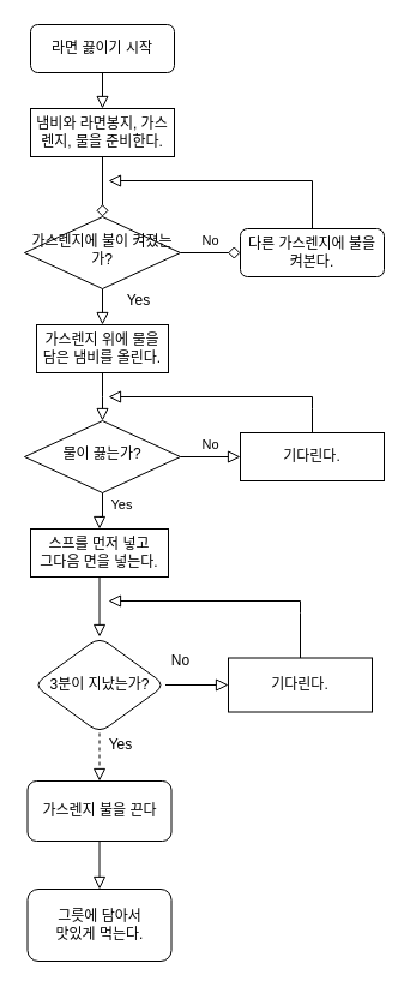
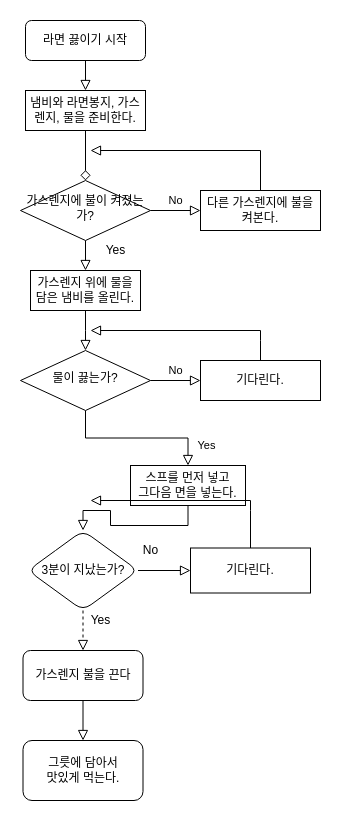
- <mxCell id="4" value="No" style="edgeStyle=orthogonalEdgeStyle;rounded=0;html=1;jettySize=auto;orthogonalLoop=1;fontSize=11;endArrow=diamond;endFill=0;endSize=8;strokeWidth=1;shadow=0;labelBackgroundColor=none;" parent="1" source="6" target="8" edge="1"><mxGeometry y="10" relative="1" as="geometry"><mxPoint as="offset" /></mxGeometry></mxCell>
+ <mxCell id="4" value="No" style="edgeStyle=orthogonalEdgeStyle;rounded=0;html=1;jettySize=auto;orthogonalLoop=1;fontSize=11;endArrow=block;endFill=0;endSize=8;strokeWidth=1;shadow=0;labelBackgroundColor=none;" parent="1" source="6" target="8" edge="1"><mxGeometry y="10" relative="1" as="geometry"><mxPoint as="offset" /></mxGeometry></mxCell>
- <mxCell id="8" value="다른 가스렌지에 불을 켜본다." style="whiteSpace=wrap;html=1;fontSize=12;glass=0;strokeWidth=1;shadow=0;rounded=1;" parent="1" vertex="1"><mxGeometry x="200" y="190" width="120" height="40" as="geometry" /></mxCell>
+ <mxCell id="8" value="다른 가스렌지에 불을 켜본다." style="whiteSpace=wrap;html=1;fontSize=12;glass=0;strokeWidth=1;shadow=0;" parent="1" vertex="1"><mxGeometry x="200" y="190" width="120" height="40" as="geometry" /></mxCell>
- <mxCell id="19" value="스프를 먼저 넣고&lt;br&gt;그다음 면을 넣는다." style="rounded=0;whiteSpace=wrap;html=1;shadow=0;glass=0;strokeWidth=1;" parent="1" vertex="1"><mxGeometry x="25" y="440" width="115" height="40" as="geometry" /></mxCell>
+ <mxCell id="19" value="스프를 먼저 넣고&lt;br&gt;그다음 면을 넣는다." style="rounded=0;whiteSpace=wrap;html=1;shadow=0;glass=0;strokeWidth=1;" parent="1" vertex="1"><mxGeometry x="130" y="465" width="115" height="40" as="geometry" /></mxCell>
